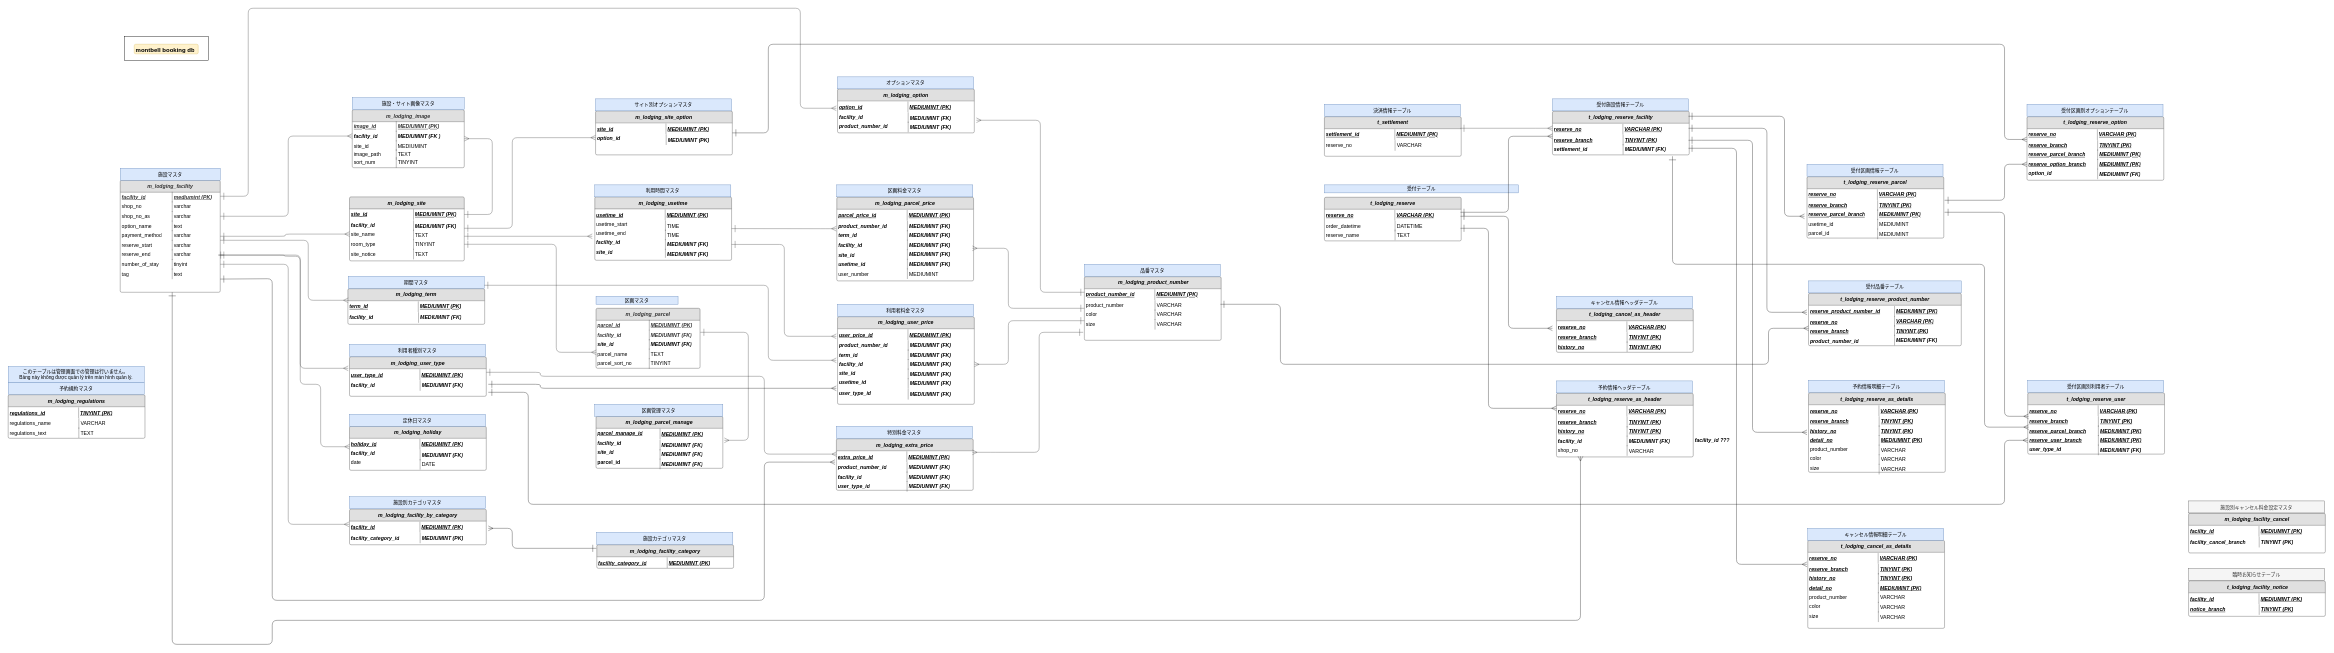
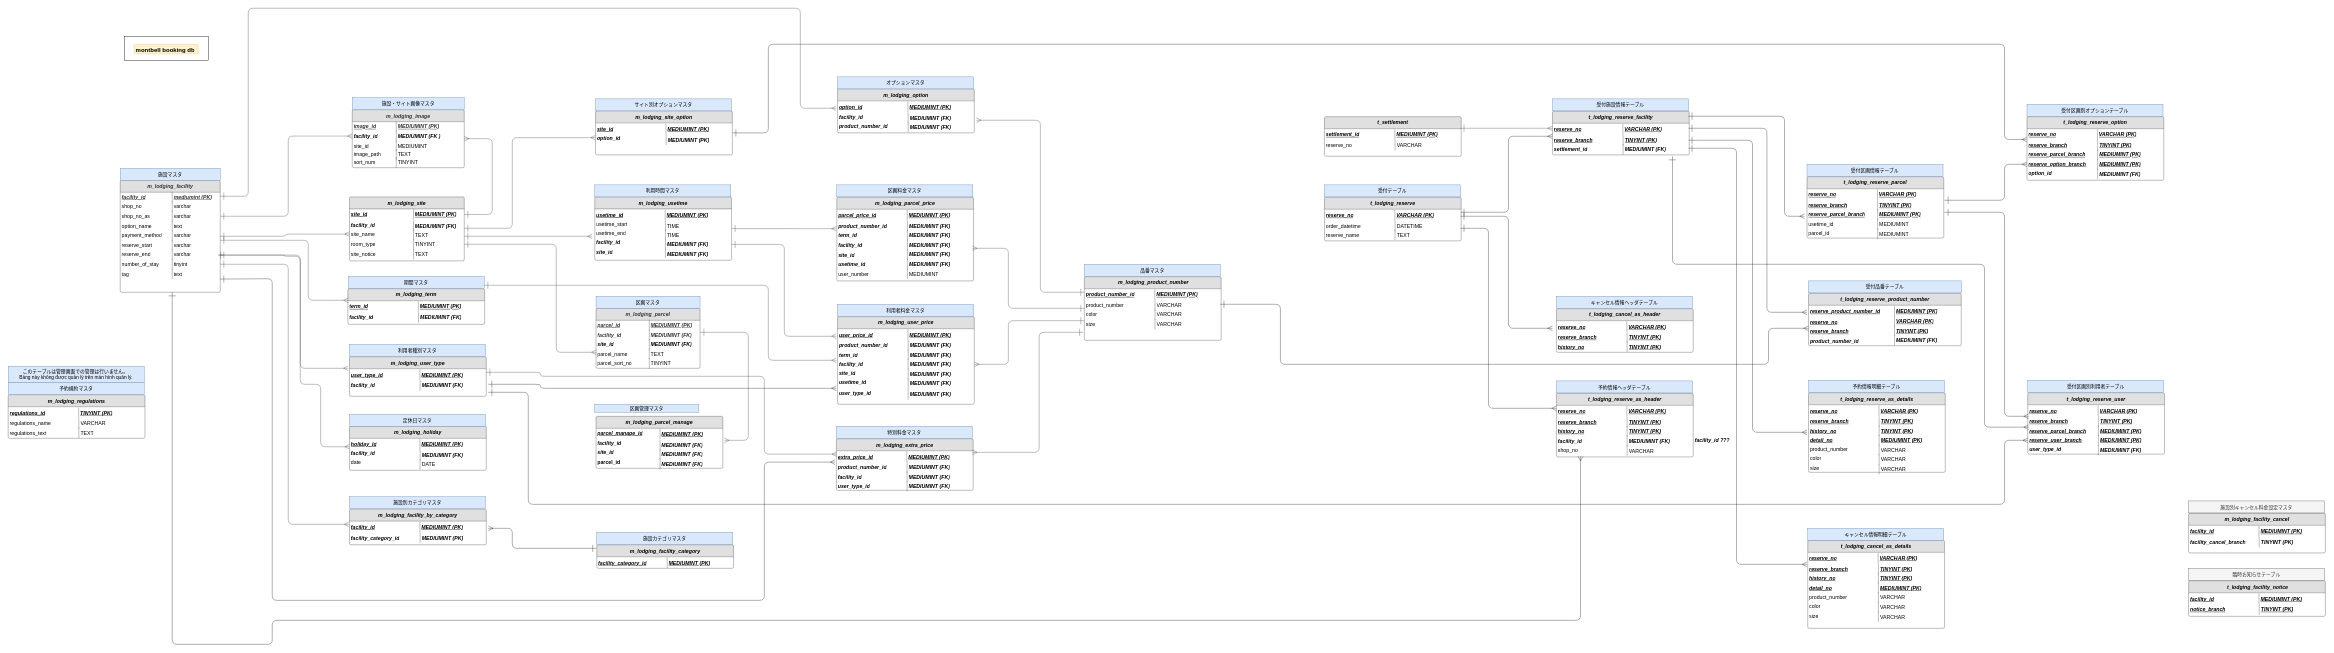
- <mxCell id="346" value="決済情報テーブル" style="rounded=0;whiteSpace=wrap;html=1;fillColor=#dae8fc;strokeColor=#6c8ebf;fontColor=#000000;" vertex="1" parent="1"><mxGeometry x="3310" y="260" width="340" height="30" as="geometry" /></mxCell>
- <mxCell id="205" value="&lt;span&gt;受付テーブル&lt;/span&gt;" style="rounded=0;whiteSpace=wrap;html=1;fillColor=#dae8fc;strokeColor=#6c8ebf;fontColor=#000000;" parent="1" vertex="1"><mxGeometry x="3310" y="461.5" width="485" height="20" as="geometry" /></mxCell>
+ <mxCell id="205" value="&lt;span&gt;受付テーブル&lt;/span&gt;" style="rounded=0;whiteSpace=wrap;html=1;fillColor=#dae8fc;strokeColor=#6c8ebf;fontColor=#000000;" parent="1" vertex="1"><mxGeometry x="3310" y="461.5" width="340" height="30" as="geometry" /></mxCell>
- <mxCell id="60" value="&lt;span&gt;区画マスタ&lt;/span&gt;" style="rounded=0;whiteSpace=wrap;html=1;fillColor=#dae8fc;strokeColor=#6c8ebf;" parent="1" vertex="1"><mxGeometry x="1489.34" y="740" width="205" height="20" as="geometry" /></mxCell>
+ <mxCell id="60" value="&lt;span&gt;区画マスタ&lt;/span&gt;" style="rounded=0;whiteSpace=wrap;html=1;fillColor=#dae8fc;strokeColor=#6c8ebf;" parent="1" vertex="1"><mxGeometry x="1489.34" y="740" width="260" height="30" as="geometry" /></mxCell>
- <mxCell id="70" value="&lt;span&gt;区画管理マスタ&lt;/span&gt;" style="rounded=0;whiteSpace=wrap;html=1;fillColor=#dae8fc;strokeColor=#6c8ebf;fontColor=#000000;" parent="1" vertex="1"><mxGeometry x="1486.23" y="1010" width="320" height="30" as="geometry" /></mxCell>
+ <mxCell id="70" value="&lt;span&gt;区画管理マスタ&lt;/span&gt;" style="rounded=0;whiteSpace=wrap;html=1;fillColor=#dae8fc;strokeColor=#6c8ebf;fontColor=#000000;" parent="1" vertex="1"><mxGeometry x="1486.23" y="1010" width="260" height="20" as="geometry" /></mxCell>
